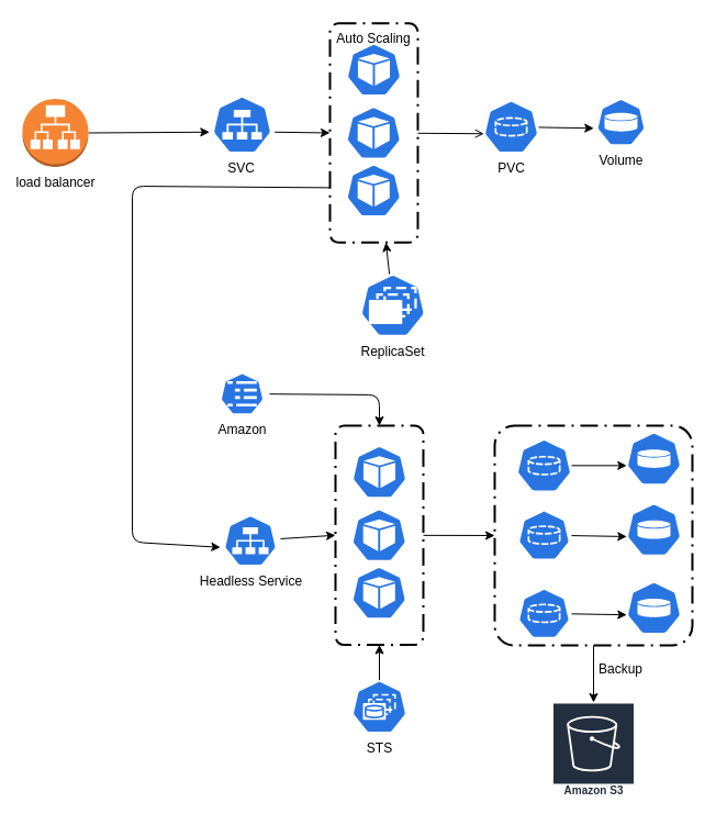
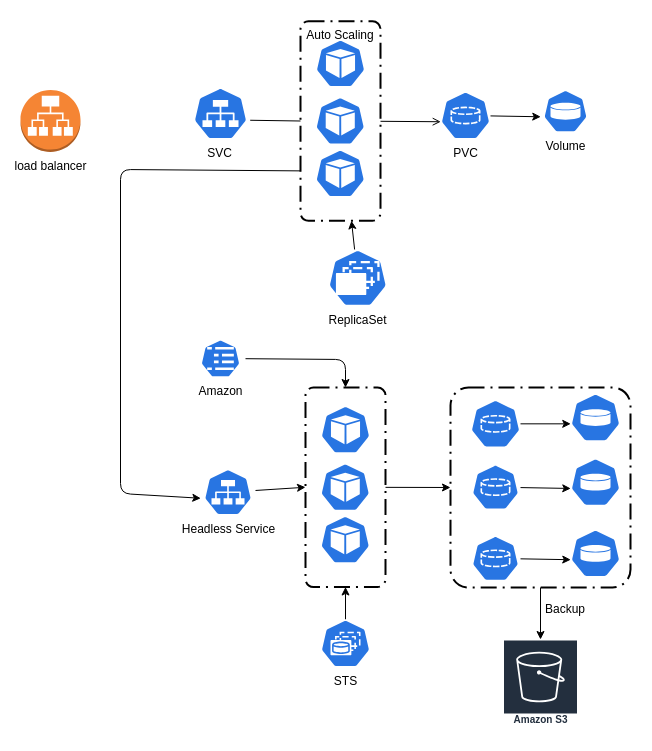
- <mxCell id="12" style="edgeStyle=none;html=1;exitX=1;exitY=0.5;exitDx=0;exitDy=0;exitPerimeter=0;entryX=0.005;entryY=0.63;entryDx=0;entryDy=0;entryPerimeter=0;" parent="1" source="13" target="11" edge="1"><mxGeometry relative="1" as="geometry" /></mxCell>
- <mxCell id="10" style="edgeStyle=none;html=1;exitX=0.995;exitY=0.63;exitDx=0;exitDy=0;exitPerimeter=0;entryX=0;entryY=0.5;entryDx=0;entryDy=0;" parent="1" source="11" target="6" edge="1"><mxGeometry relative="1" as="geometry" /></mxCell>
+ <mxCell id="10" style="edgeStyle=none;html=1;exitX=0.995;exitY=0.63;exitDx=0;exitDy=0;exitPerimeter=0;entryX=0;entryY=0.5;entryDx=0;entryDy=0;endArrow=none;" parent="1" source="11" target="6" edge="1"><mxGeometry relative="1" as="geometry" /></mxCell>
